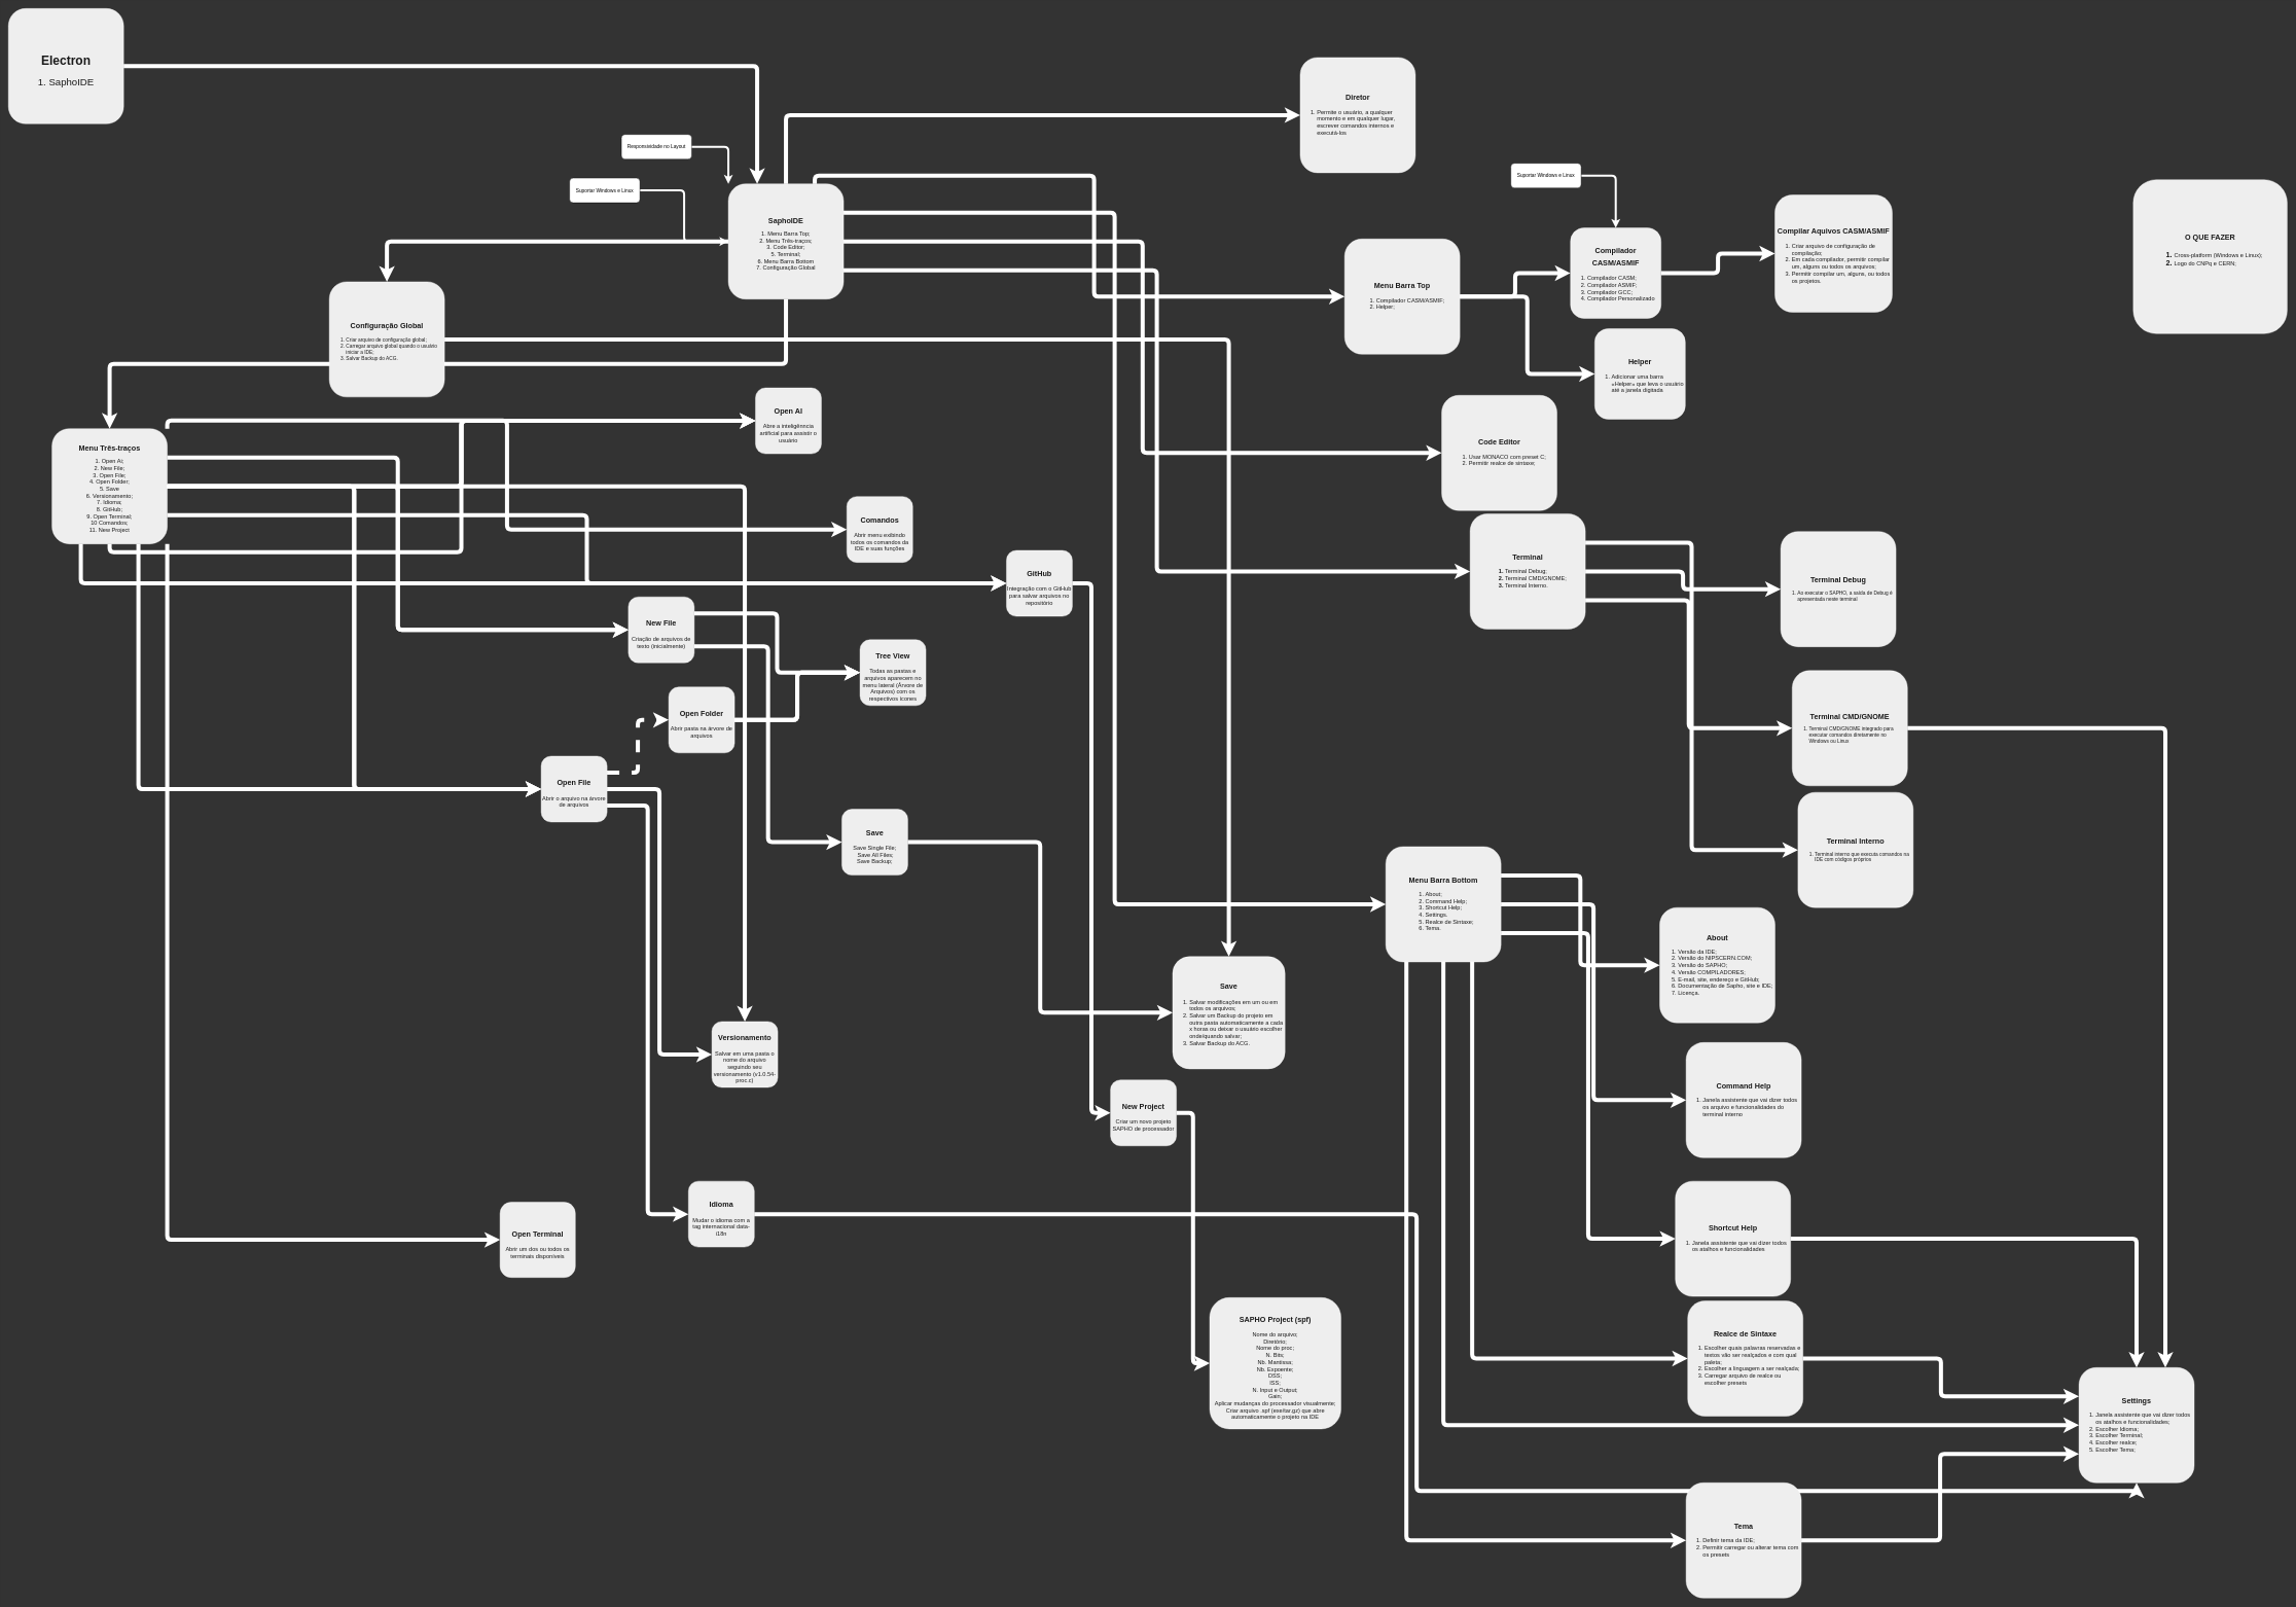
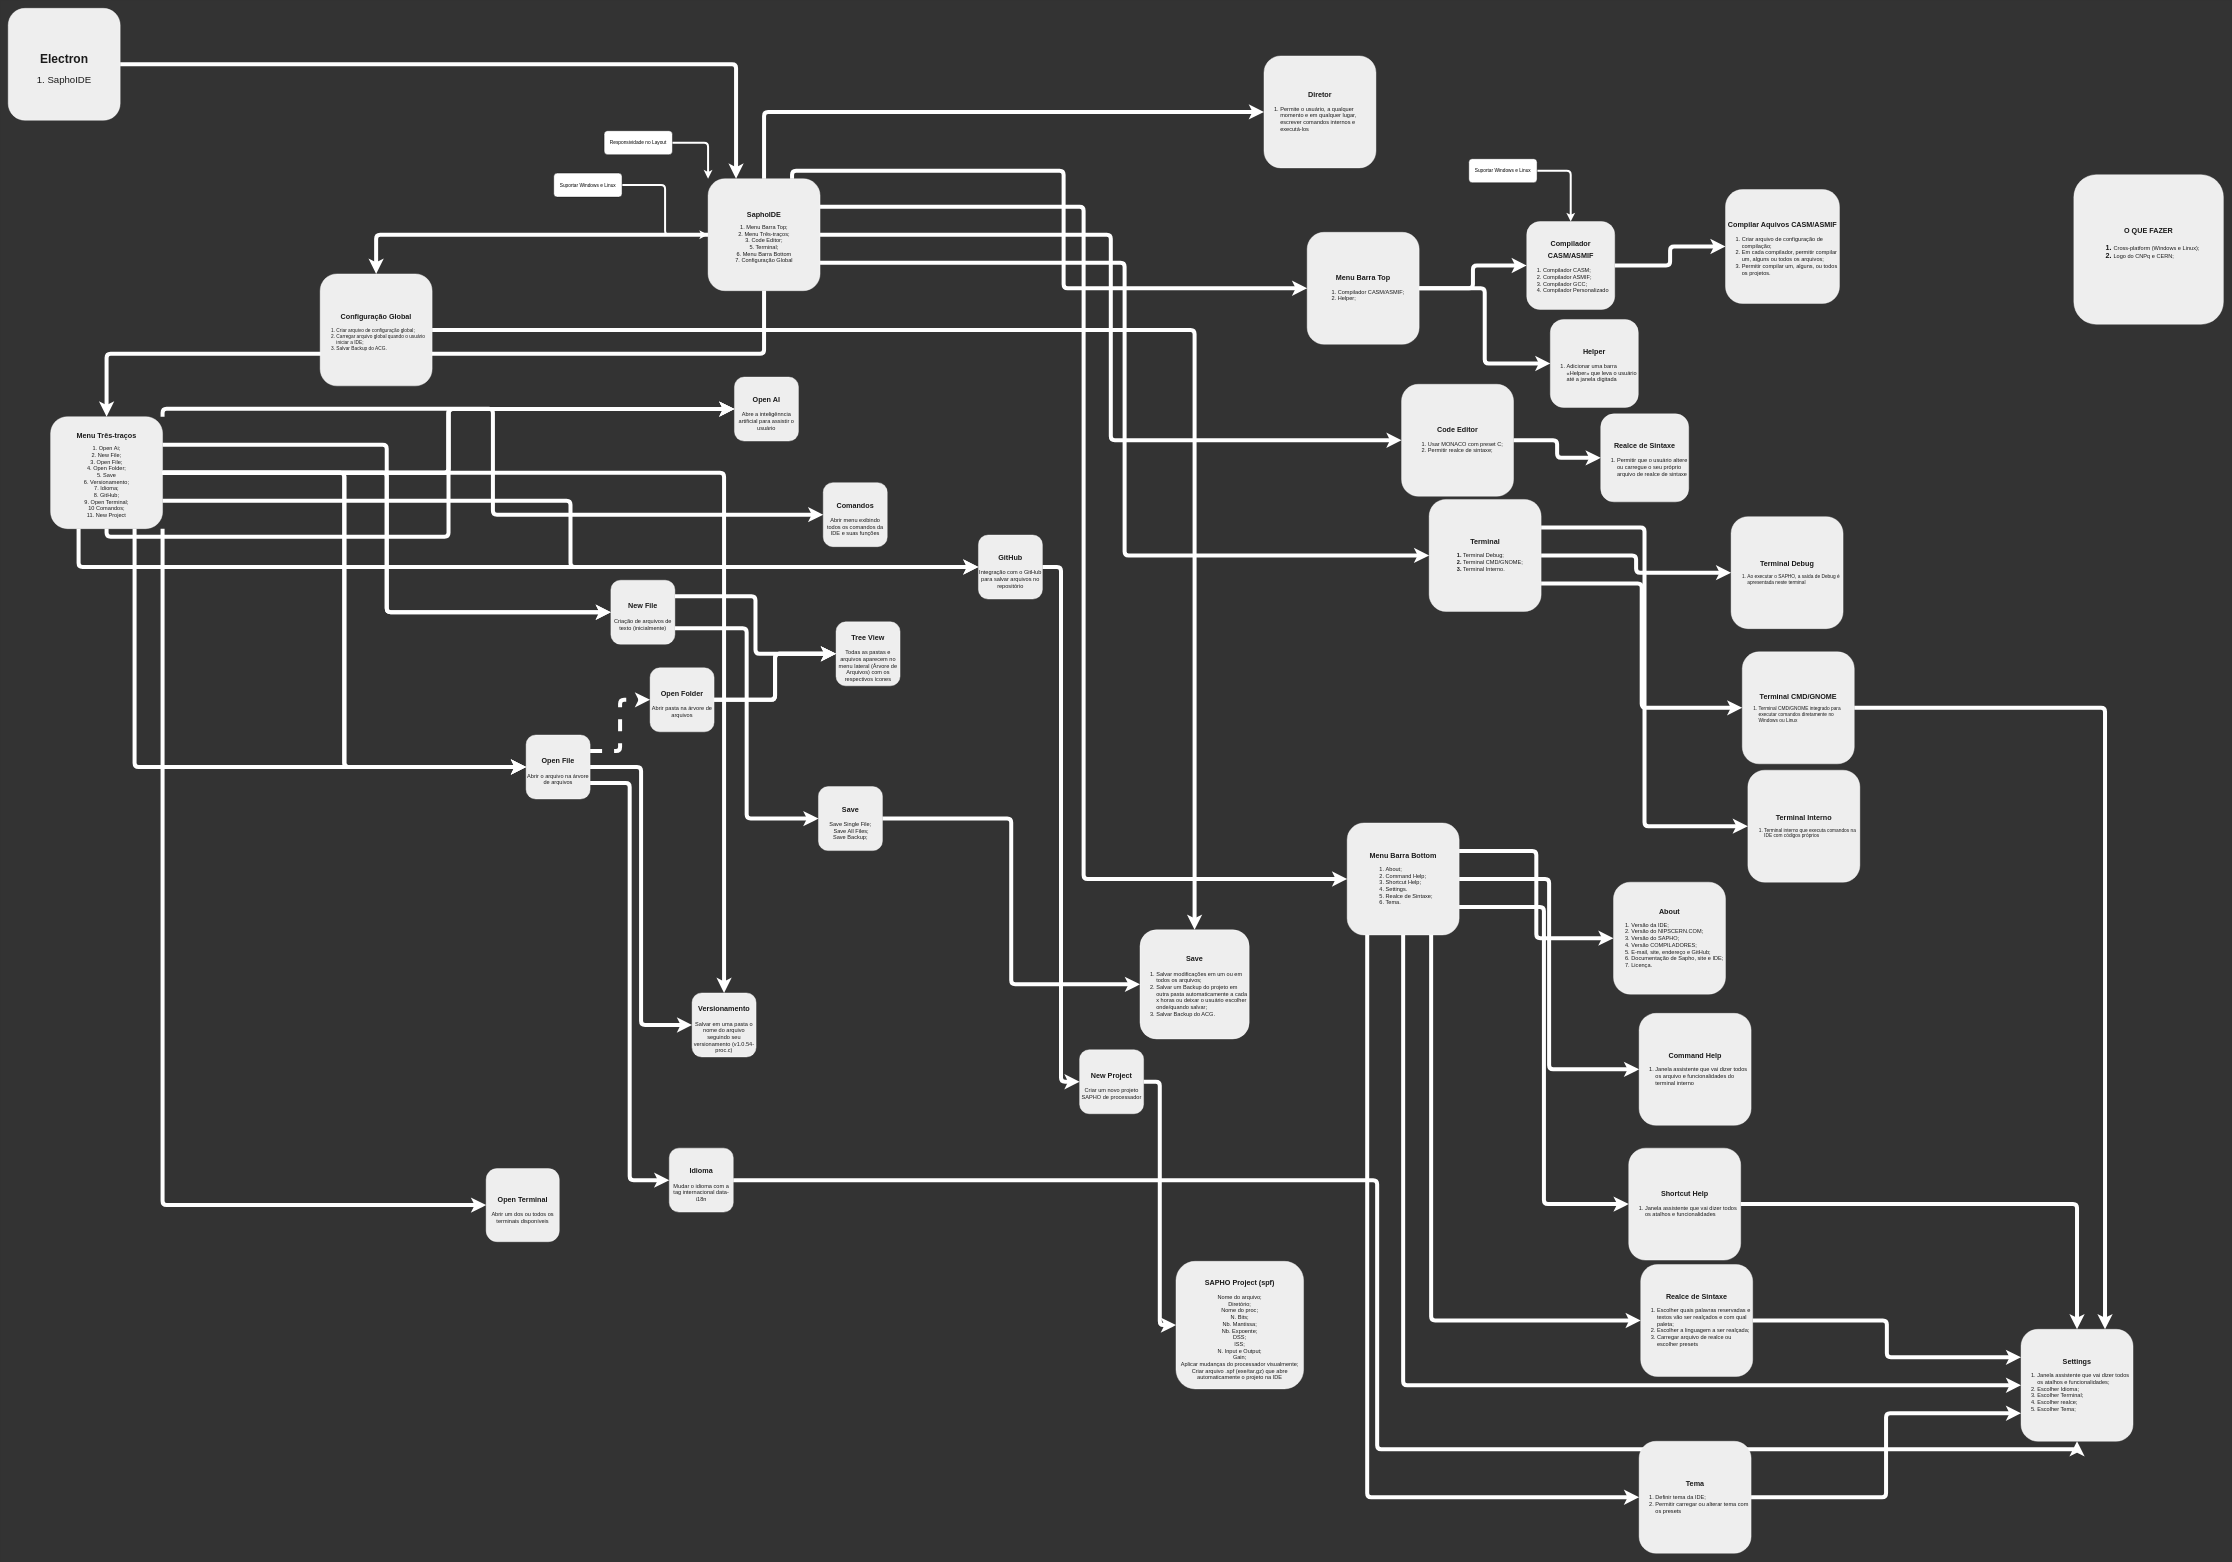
+ <mxCell id="64" value="" style="edgeStyle=orthogonalEdgeStyle;rounded=1;orthogonalLoop=1;jettySize=auto;html=1;exitX=1;exitY=0.5;exitDx=0;exitDy=0;entryX=0;entryY=0.5;entryDx=0;entryDy=0;strokeColor=#FFFFFF;strokeWidth=10;labelBackgroundColor=none;fontColor=default;" edge="1" parent="1" source="33" target="63"><mxGeometry relative="1" as="geometry"><mxPoint x="3720" y="1030" as="sourcePoint" /><mxPoint x="4048" y="1218" as="targetPoint" /></mxGeometry></mxCell>
+ <mxCell id="63" value="&lt;h1&gt;&lt;span style=&quot;font-size: 18px;&quot;&gt;Realce de Sintaxe&lt;/span&gt;&lt;/h1&gt;&lt;div style=&quot;text-align: left; font-size: 14px;&quot;&gt;&lt;ol&gt;&lt;li&gt;Permitir que o usuário altere ou carregue o seu próprio arquivo de realce de sintaxe&lt;/li&gt;&lt;/ol&gt;&lt;/div&gt;" style="whiteSpace=wrap;html=1;aspect=fixed;fillColor=#EEEEEE;strokeColor=#FFFFFF;labelBackgroundColor=none;fontColor=#1A1A1A;rounded=1;" vertex="1" parent="1"><mxGeometry x="4002" y="1034" width="220" height="220" as="geometry" /></mxCell>
